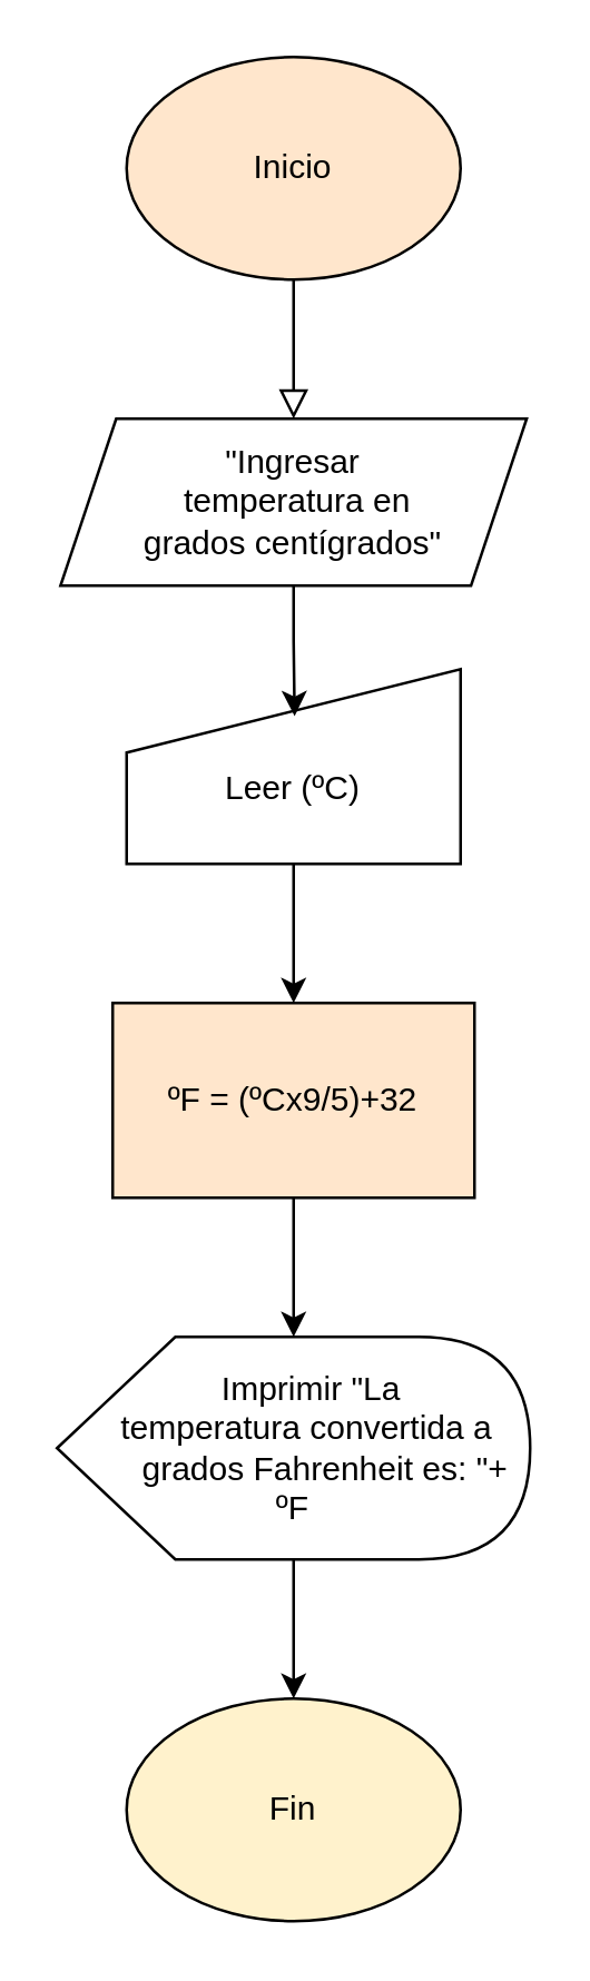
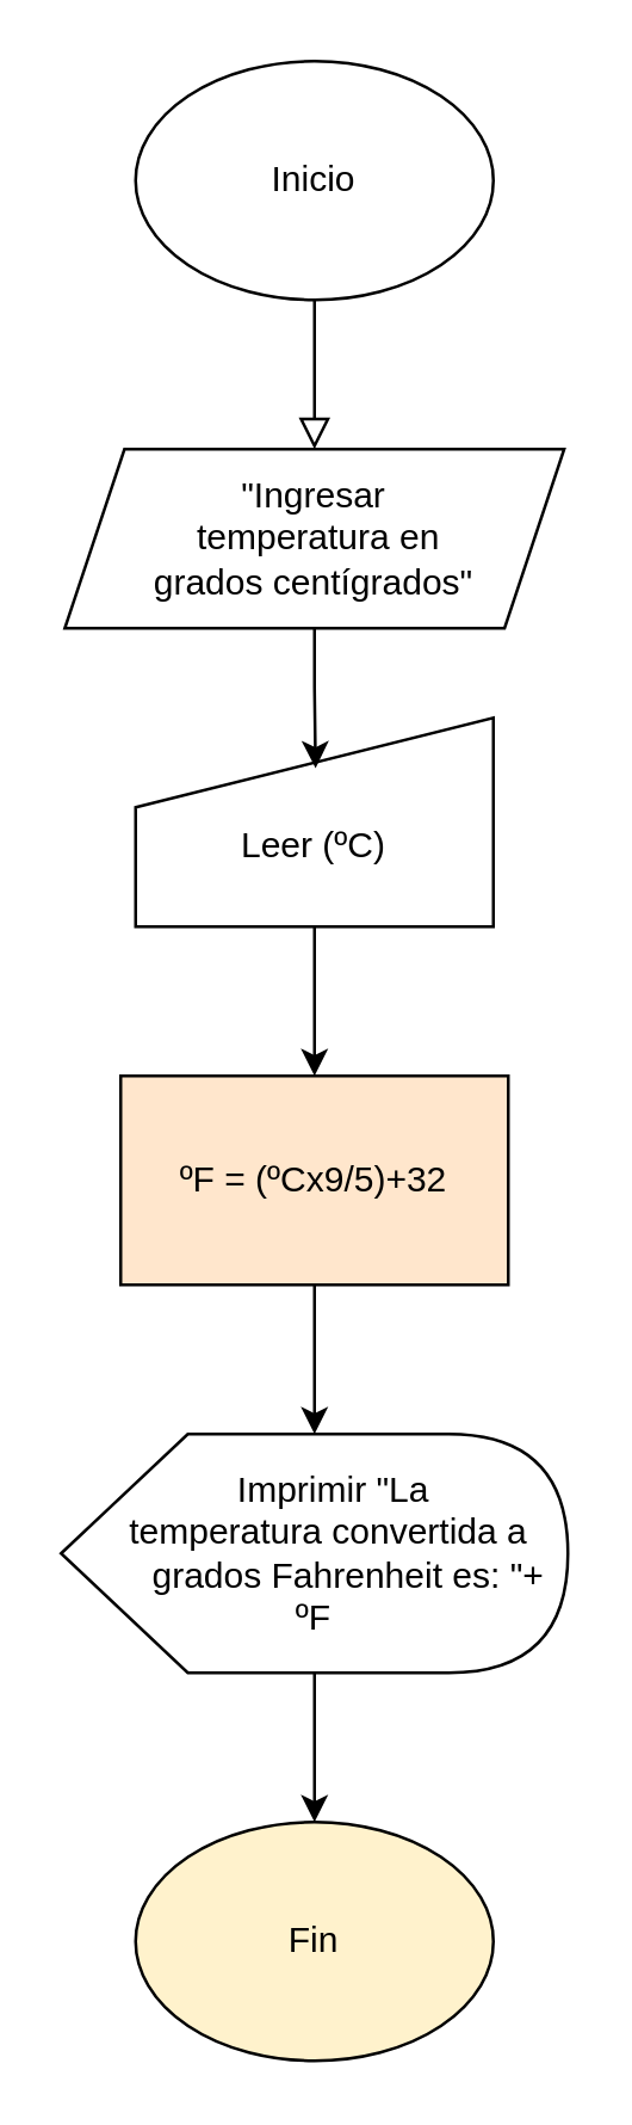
- <mxCell id="3" value="Inicio" style="ellipse;whiteSpace=wrap;html=1;fillColor=#ffe6cc;" vertex="1" parent="1"><mxGeometry x="45" y="20" width="120" height="80" as="geometry" /></mxCell>
+ <mxCell id="3" value="Inicio" style="ellipse;whiteSpace=wrap;html=1;" vertex="1" parent="1"><mxGeometry x="45" y="20" width="120" height="80" as="geometry" /></mxCell>
